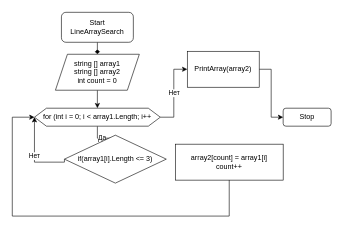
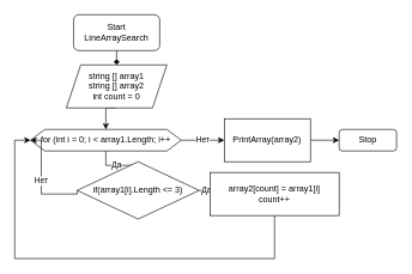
- <mxCell id="16" value="PrintArray(array2)" style="rounded=0;whiteSpace=wrap;html=1;" vertex="1" parent="1"><mxGeometry x="312" y="85" width="120" height="60" as="geometry" /></mxCell>
+ <mxCell id="16" value="PrintArray(array2)" style="rounded=0;whiteSpace=wrap;html=1;" vertex="1" parent="1"><mxGeometry x="312" y="165" width="120" height="60" as="geometry" /></mxCell>
- <mxCell id="9" value="for (int i = 0; i &amp;lt; array1.Length; i++" style="shape=hexagon;perimeter=hexagonPerimeter2;whiteSpace=wrap;html=1;fixedSize=1;" parent="1" vertex="1"><mxGeometry x="57" y="180" width="210" height="30" as="geometry" /></mxCell>
+ <mxCell id="9" value="for (int i = 0; i &amp;lt; array1.Length; i++" style="shape=hexagon;perimeter=hexagonPerimeter2;whiteSpace=wrap;html=1;fixedSize=1;" parent="1" vertex="1"><mxGeometry x="42" y="180" width="210" height="30" as="geometry" /></mxCell>
+ <mxCell id="11" value="Да" style="edgeStyle=orthogonalEdgeStyle;rounded=0;orthogonalLoop=1;jettySize=auto;html=1;exitX=1;exitY=0.5;exitDx=0;exitDy=0;entryX=0;entryY=0.5;entryDx=0;entryDy=0;" parent="1" source="12" target="13" edge="1"><mxGeometry relative="1" as="geometry" /></mxCell>
